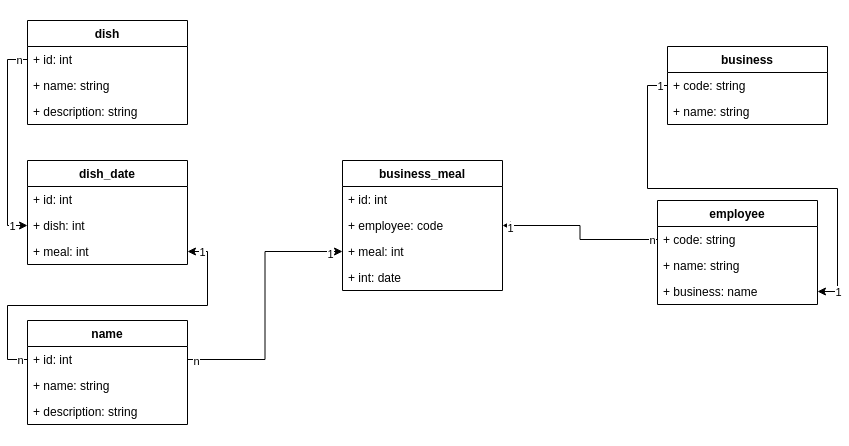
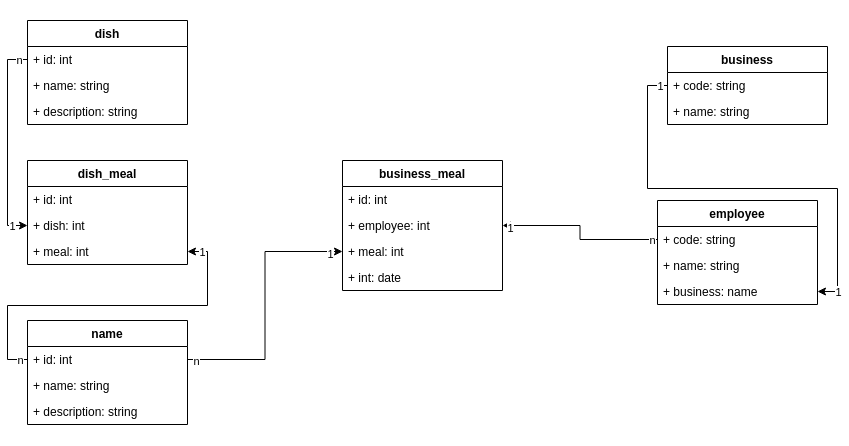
- <mxCell id="31" value="dish_date" style="swimlane;fontStyle=1;align=center;verticalAlign=top;childLayout=stackLayout;horizontal=1;startSize=26;horizontalStack=0;resizeParent=1;resizeParentMax=0;resizeLast=0;collapsible=1;marginBottom=0;" parent="1" vertex="1"><mxGeometry x="20" y="160" width="160" height="104" as="geometry" /></mxCell>
+ <mxCell id="31" value="dish_meal" style="swimlane;fontStyle=1;align=center;verticalAlign=top;childLayout=stackLayout;horizontal=1;startSize=26;horizontalStack=0;resizeParent=1;resizeParentMax=0;resizeLast=0;collapsible=1;marginBottom=0;" parent="1" vertex="1"><mxGeometry x="20" y="160" width="160" height="104" as="geometry" /></mxCell>
- <mxCell id="19" value="+ employee: code" style="text;strokeColor=none;fillColor=none;align=left;verticalAlign=top;spacingLeft=4;spacingRight=4;overflow=hidden;rotatable=0;points=[[0,0.5],[1,0.5]];portConstraint=eastwest;" parent="17" vertex="1"><mxGeometry y="52" width="160" height="26" as="geometry" /></mxCell>
+ <mxCell id="19" value="+ employee: int" style="text;strokeColor=none;fillColor=none;align=left;verticalAlign=top;spacingLeft=4;spacingRight=4;overflow=hidden;rotatable=0;points=[[0,0.5],[1,0.5]];portConstraint=eastwest;" parent="17" vertex="1"><mxGeometry y="52" width="160" height="26" as="geometry" /></mxCell>
